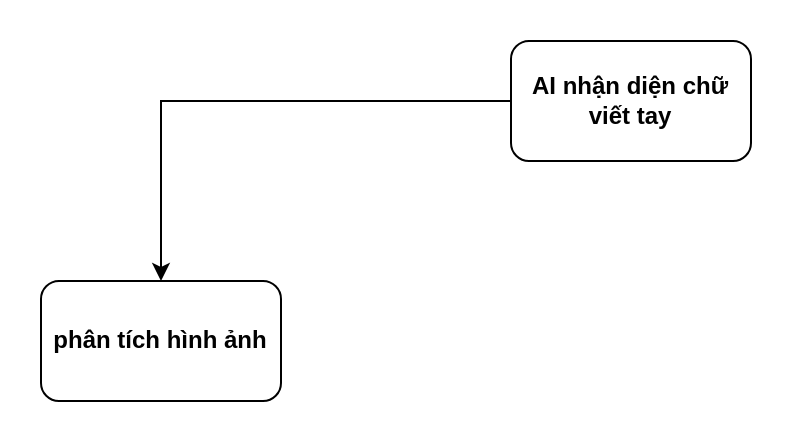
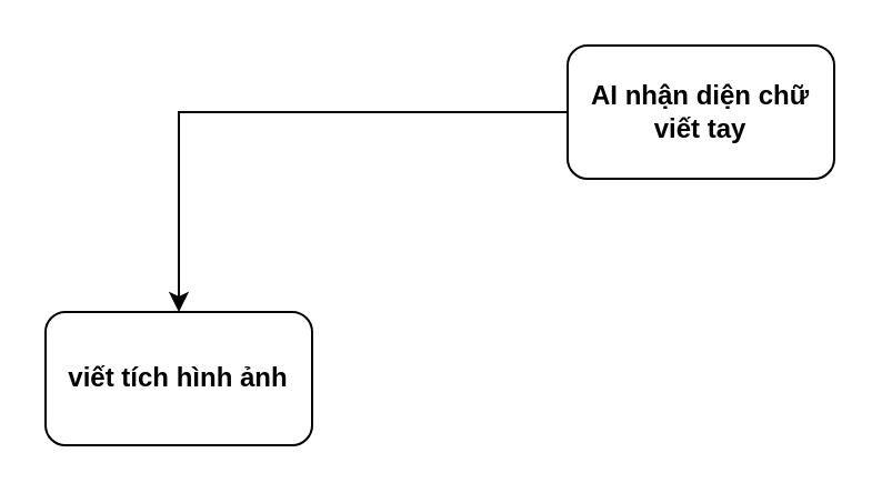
- <mxCell id="4" value="phân tích hình ảnh" style="whiteSpace=wrap;html=1;rounded=1;fontStyle=1;" vertex="1" parent="1"><mxGeometry x="20" y="140" width="120" height="60" as="geometry" /></mxCell>
+ <mxCell id="4" value="viết tích hình ảnh" style="whiteSpace=wrap;html=1;rounded=1;fontStyle=1;" vertex="1" parent="1"><mxGeometry x="20" y="140" width="120" height="60" as="geometry" /></mxCell>
